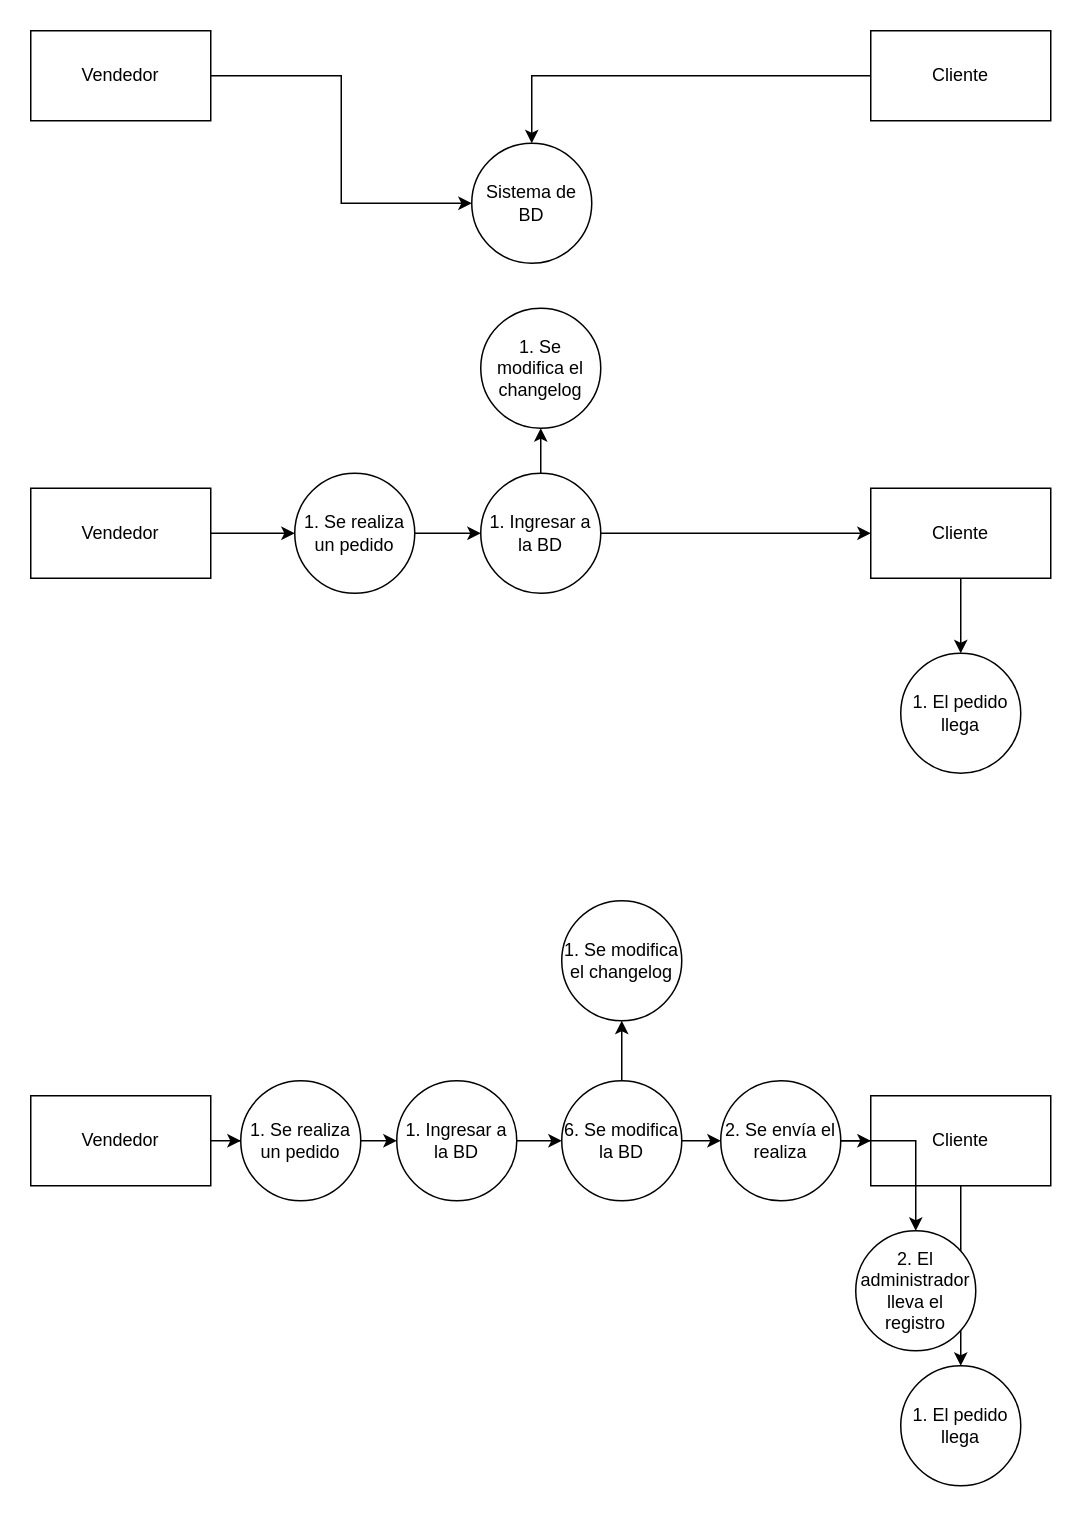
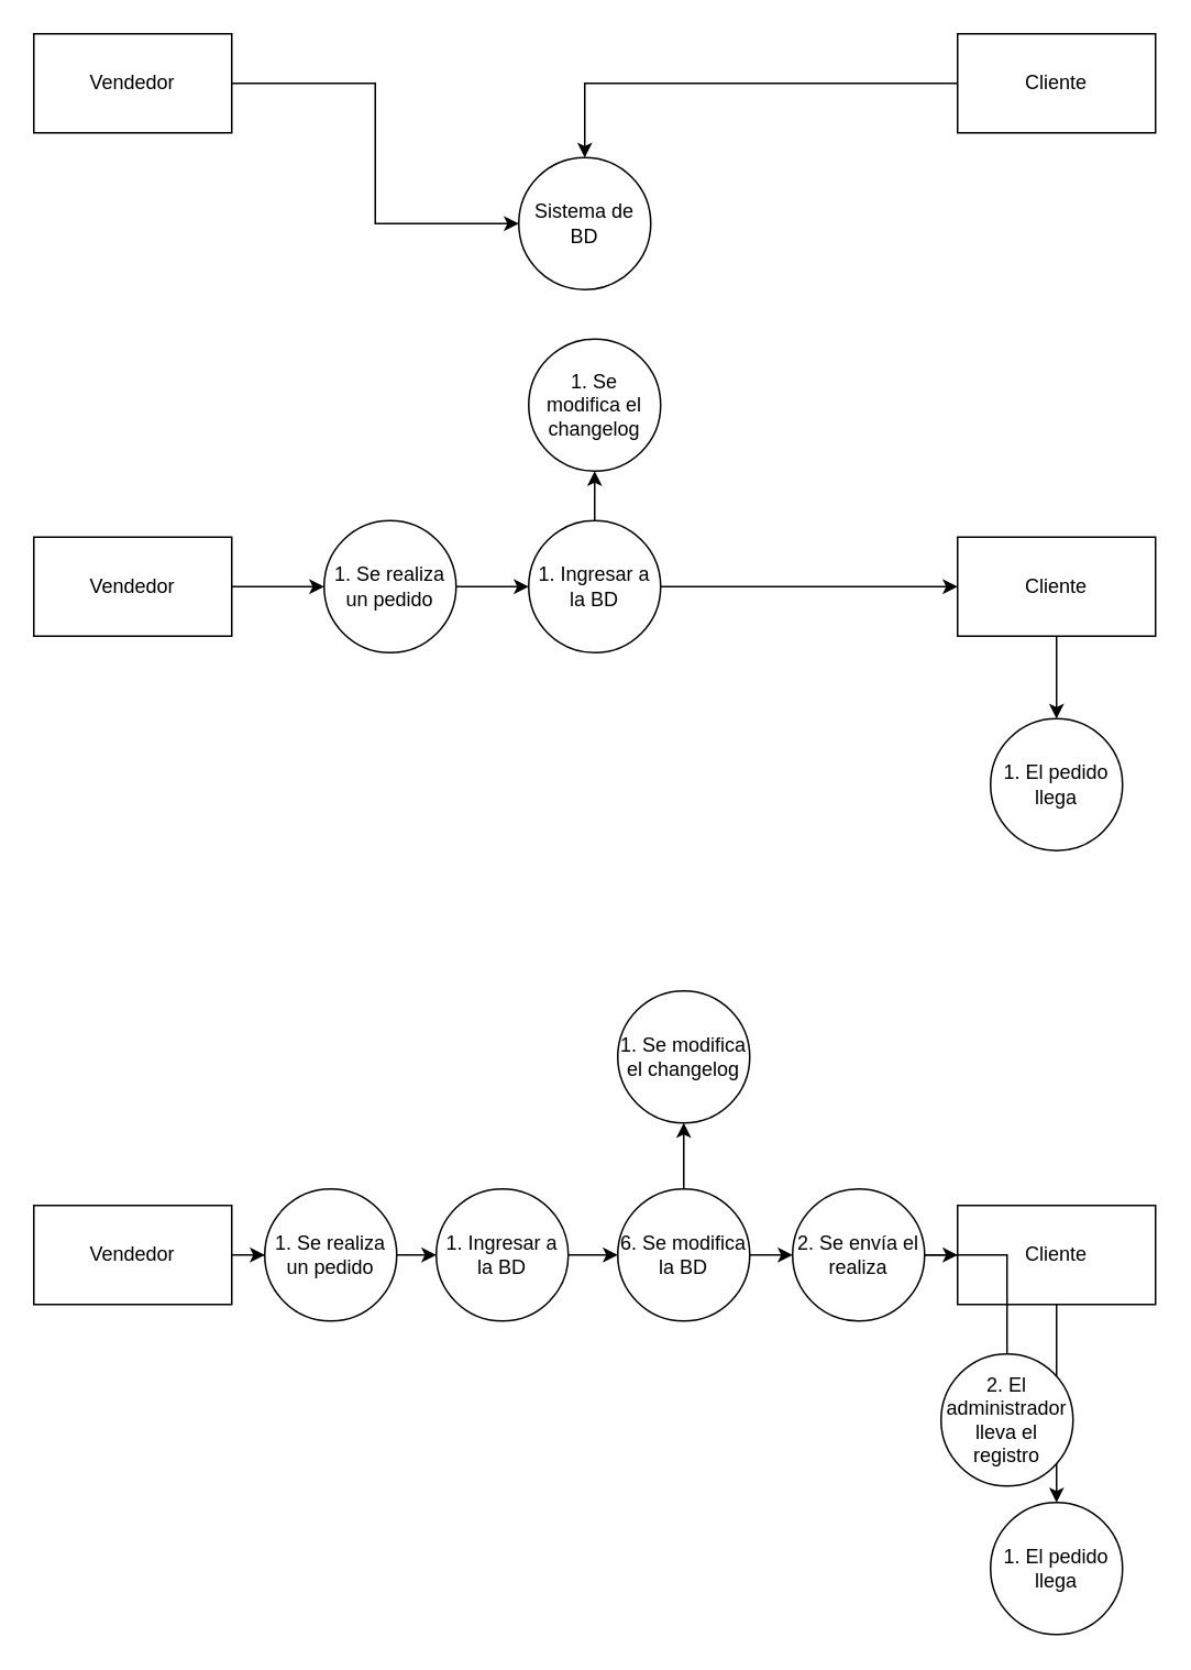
- <mxCell id="32" style="edgeStyle=orthogonalEdgeStyle;rounded=0;orthogonalLoop=1;jettySize=auto;html=1;" edge="1" parent="1" source="33" target="34"><mxGeometry relative="1" as="geometry" /></mxCell>
+ <mxCell id="32" style="edgeStyle=orthogonalEdgeStyle;rounded=0;orthogonalLoop=1;jettySize=auto;html=1;endArrow=none;" edge="1" parent="1" source="33" target="34"><mxGeometry relative="1" as="geometry" /></mxCell>
